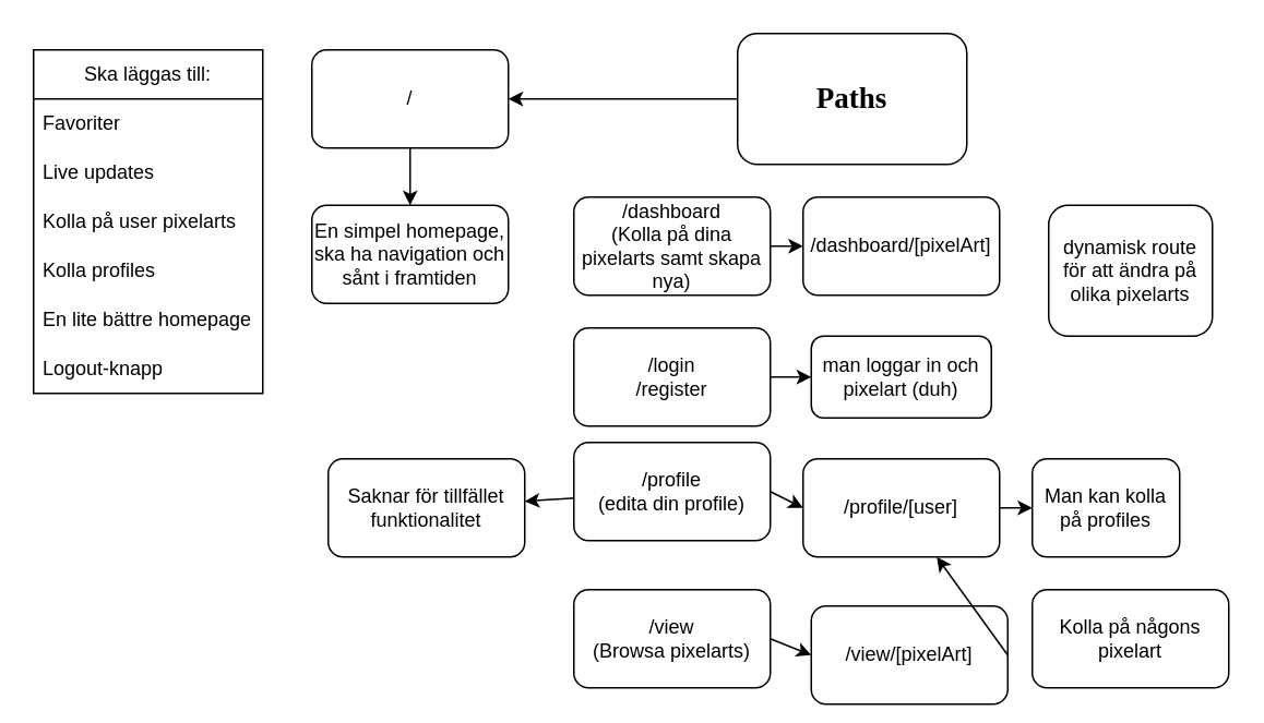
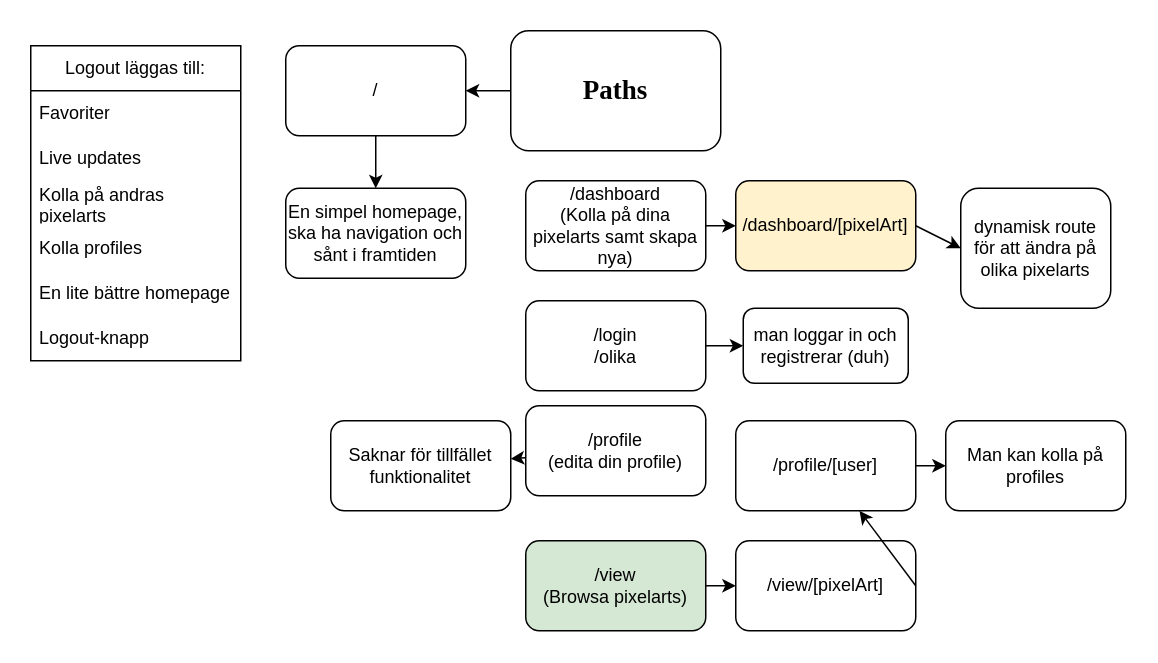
- <mxCell id="27" value="Ska läggas till:" style="swimlane;fontStyle=0;childLayout=stackLayout;horizontal=1;startSize=30;horizontalStack=0;resizeParent=1;resizeParentMax=0;resizeLast=0;collapsible=1;marginBottom=0;whiteSpace=wrap;html=1;" vertex="1" parent="1"><mxGeometry x="20" y="30" width="140" height="210" as="geometry"><mxRectangle x="40" y="470" width="120" height="30" as="alternateBounds" /></mxGeometry></mxCell>
+ <mxCell id="27" value="Logout läggas till:" style="swimlane;fontStyle=0;childLayout=stackLayout;horizontal=1;startSize=30;horizontalStack=0;resizeParent=1;resizeParentMax=0;resizeLast=0;collapsible=1;marginBottom=0;whiteSpace=wrap;html=1;" vertex="1" parent="1"><mxGeometry x="20" y="30" width="140" height="210" as="geometry"><mxRectangle x="40" y="470" width="120" height="30" as="alternateBounds" /></mxGeometry></mxCell>
- <mxCell id="3" value="&lt;font face=&quot;Comic Sans MS&quot; style=&quot;font-size: 18px;&quot;&gt;&lt;b&gt;Paths&lt;/b&gt;&lt;/font&gt;" style="rounded=1;whiteSpace=wrap;html=1;" parent="1" vertex="1"><mxGeometry x="450" y="20" width="140" height="80" as="geometry" /></mxCell>
+ <mxCell id="3" value="&lt;font face=&quot;Comic Sans MS&quot; style=&quot;font-size: 18px;&quot;&gt;&lt;b&gt;Paths&lt;/b&gt;&lt;/font&gt;" style="rounded=1;whiteSpace=wrap;html=1;" parent="1" vertex="1"><mxGeometry x="340" y="20" width="140" height="80" as="geometry" /></mxCell>
- <mxCell id="30" value="Kolla på user pixelarts" style="text;strokeColor=none;fillColor=none;align=left;verticalAlign=middle;spacingLeft=4;spacingRight=4;overflow=hidden;points=[[0,0.5],[1,0.5]];portConstraint=eastwest;rotatable=0;whiteSpace=wrap;html=1;" vertex="1" parent="27"><mxGeometry y="90" width="140" height="30" as="geometry" /></mxCell>
+ <mxCell id="30" value="Kolla på andras pixelarts" style="text;strokeColor=none;fillColor=none;align=left;verticalAlign=middle;spacingLeft=4;spacingRight=4;overflow=hidden;points=[[0,0.5],[1,0.5]];portConstraint=eastwest;rotatable=0;whiteSpace=wrap;html=1;" vertex="1" parent="27"><mxGeometry y="90" width="140" height="30" as="geometry" /></mxCell>
- <mxCell id="8" value="/dashboard/[pixelArt]" style="rounded=1;whiteSpace=wrap;html=1;" parent="1" vertex="1"><mxGeometry x="490" y="120" width="120" height="60" as="geometry" /></mxCell>
+ <mxCell id="8" value="/dashboard/[pixelArt]" style="rounded=1;whiteSpace=wrap;html=1;fillColor=#fff2cc;" parent="1" vertex="1"><mxGeometry x="490" y="120" width="120" height="60" as="geometry" /></mxCell>
+ <mxCell id="11" value="" style="endArrow=classic;html=1;entryX=0;entryY=0.5;entryDx=0;entryDy=0;exitX=1;exitY=0.5;exitDx=0;exitDy=0;" parent="1" source="8" target="9" edge="1"><mxGeometry width="50" height="50" relative="1" as="geometry"><mxPoint x="610" y="230" as="sourcePoint" /><mxPoint x="660" y="180" as="targetPoint" /></mxGeometry></mxCell>
- <mxCell id="5" value="/login&lt;br&gt;/register" style="rounded=1;whiteSpace=wrap;html=1;glass=0;shadow=0;" parent="1" vertex="1"><mxGeometry x="350" y="200" width="120" height="60" as="geometry" /></mxCell>
+ <mxCell id="5" value="/login&lt;br&gt;/olika" style="rounded=1;whiteSpace=wrap;html=1;glass=0;shadow=0;" parent="1" vertex="1"><mxGeometry x="350" y="200" width="120" height="60" as="geometry" /></mxCell>
- <mxCell id="12" value="man loggar in och pixelart (duh)" style="rounded=1;whiteSpace=wrap;html=1;" parent="1" vertex="1"><mxGeometry x="495" y="205" width="110" height="50" as="geometry" /></mxCell>
+ <mxCell id="12" value="man loggar in och registrerar (duh)" style="rounded=1;whiteSpace=wrap;html=1;" parent="1" vertex="1"><mxGeometry x="495" y="205" width="110" height="50" as="geometry" /></mxCell>
- <mxCell id="15" value="" style="endArrow=classic;html=1;fontFamily=Comic Sans MS;fontSize=18;entryX=0;entryY=0.5;entryDx=0;entryDy=0;exitX=1;exitY=0.5;exitDx=0;exitDy=0;" parent="1" source="7" target="14" edge="1"><mxGeometry width="50" height="50" relative="1" as="geometry"><mxPoint x="470" y="370" as="sourcePoint" /><mxPoint x="520" y="320" as="targetPoint" /></mxGeometry></mxCell>
- <mxCell id="23" value="Saknar för tillfället funktionalitet" style="rounded=1;whiteSpace=wrap;html=1;" parent="1" vertex="1"><mxGeometry x="200" y="280" width="120" height="60" as="geometry" /></mxCell>
+ <mxCell id="23" value="Saknar för tillfället funktionalitet" style="rounded=1;whiteSpace=wrap;html=1;" parent="1" vertex="1"><mxGeometry x="220" y="280" width="120" height="60" as="geometry" /></mxCell>
- <mxCell id="17" value="Man kan kolla på profiles" style="rounded=1;whiteSpace=wrap;html=1;" parent="1" vertex="1"><mxGeometry x="630" y="280" width="90" height="60" as="geometry" /></mxCell>
+ <mxCell id="17" value="Man kan kolla på profiles" style="rounded=1;whiteSpace=wrap;html=1;" parent="1" vertex="1"><mxGeometry x="630" y="280" width="120" height="60" as="geometry" /></mxCell>
- <mxCell id="19" value="/view&lt;br&gt;(Browsa pixelarts)" style="rounded=1;whiteSpace=wrap;html=1;" parent="1" vertex="1"><mxGeometry x="350" y="360" width="120" height="60" as="geometry" /></mxCell>
+ <mxCell id="19" value="/view&lt;br&gt;(Browsa pixelarts)" style="rounded=1;whiteSpace=wrap;html=1;fillColor=#d5e8d4;" parent="1" vertex="1"><mxGeometry x="350" y="360" width="120" height="60" as="geometry" /></mxCell>
- <mxCell id="21" value="Kolla på någons pixelart" style="rounded=1;whiteSpace=wrap;html=1;" parent="1" vertex="1"><mxGeometry x="630" y="360" width="120" height="60" as="geometry" /></mxCell>
- <mxCell id="20" value="/view/[pixelArt]" style="rounded=1;whiteSpace=wrap;html=1;" parent="1" vertex="1"><mxGeometry x="495" y="370" width="120" height="60" as="geometry" /></mxCell>
+ <mxCell id="20" value="/view/[pixelArt]" style="rounded=1;whiteSpace=wrap;html=1;" parent="1" vertex="1"><mxGeometry x="490" y="360" width="120" height="60" as="geometry" /></mxCell>
